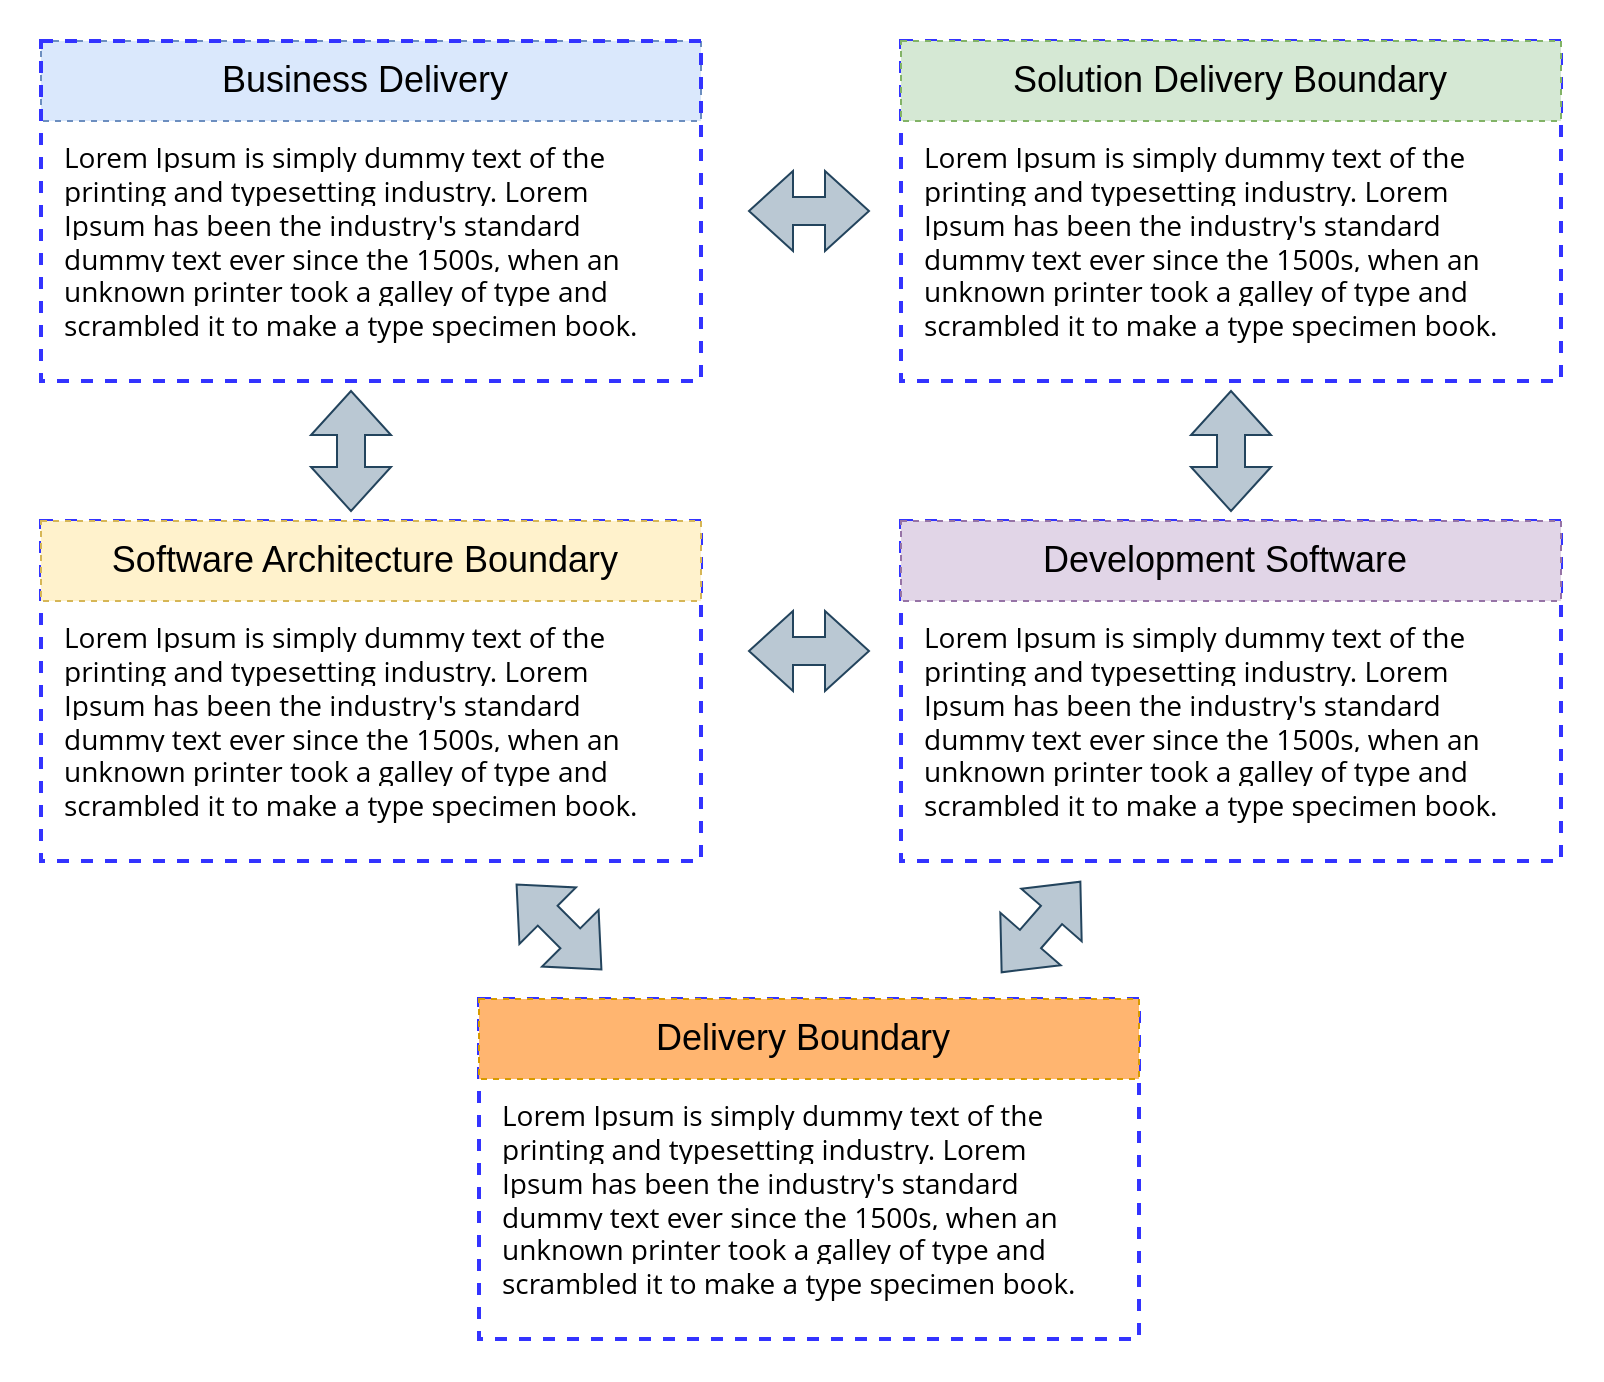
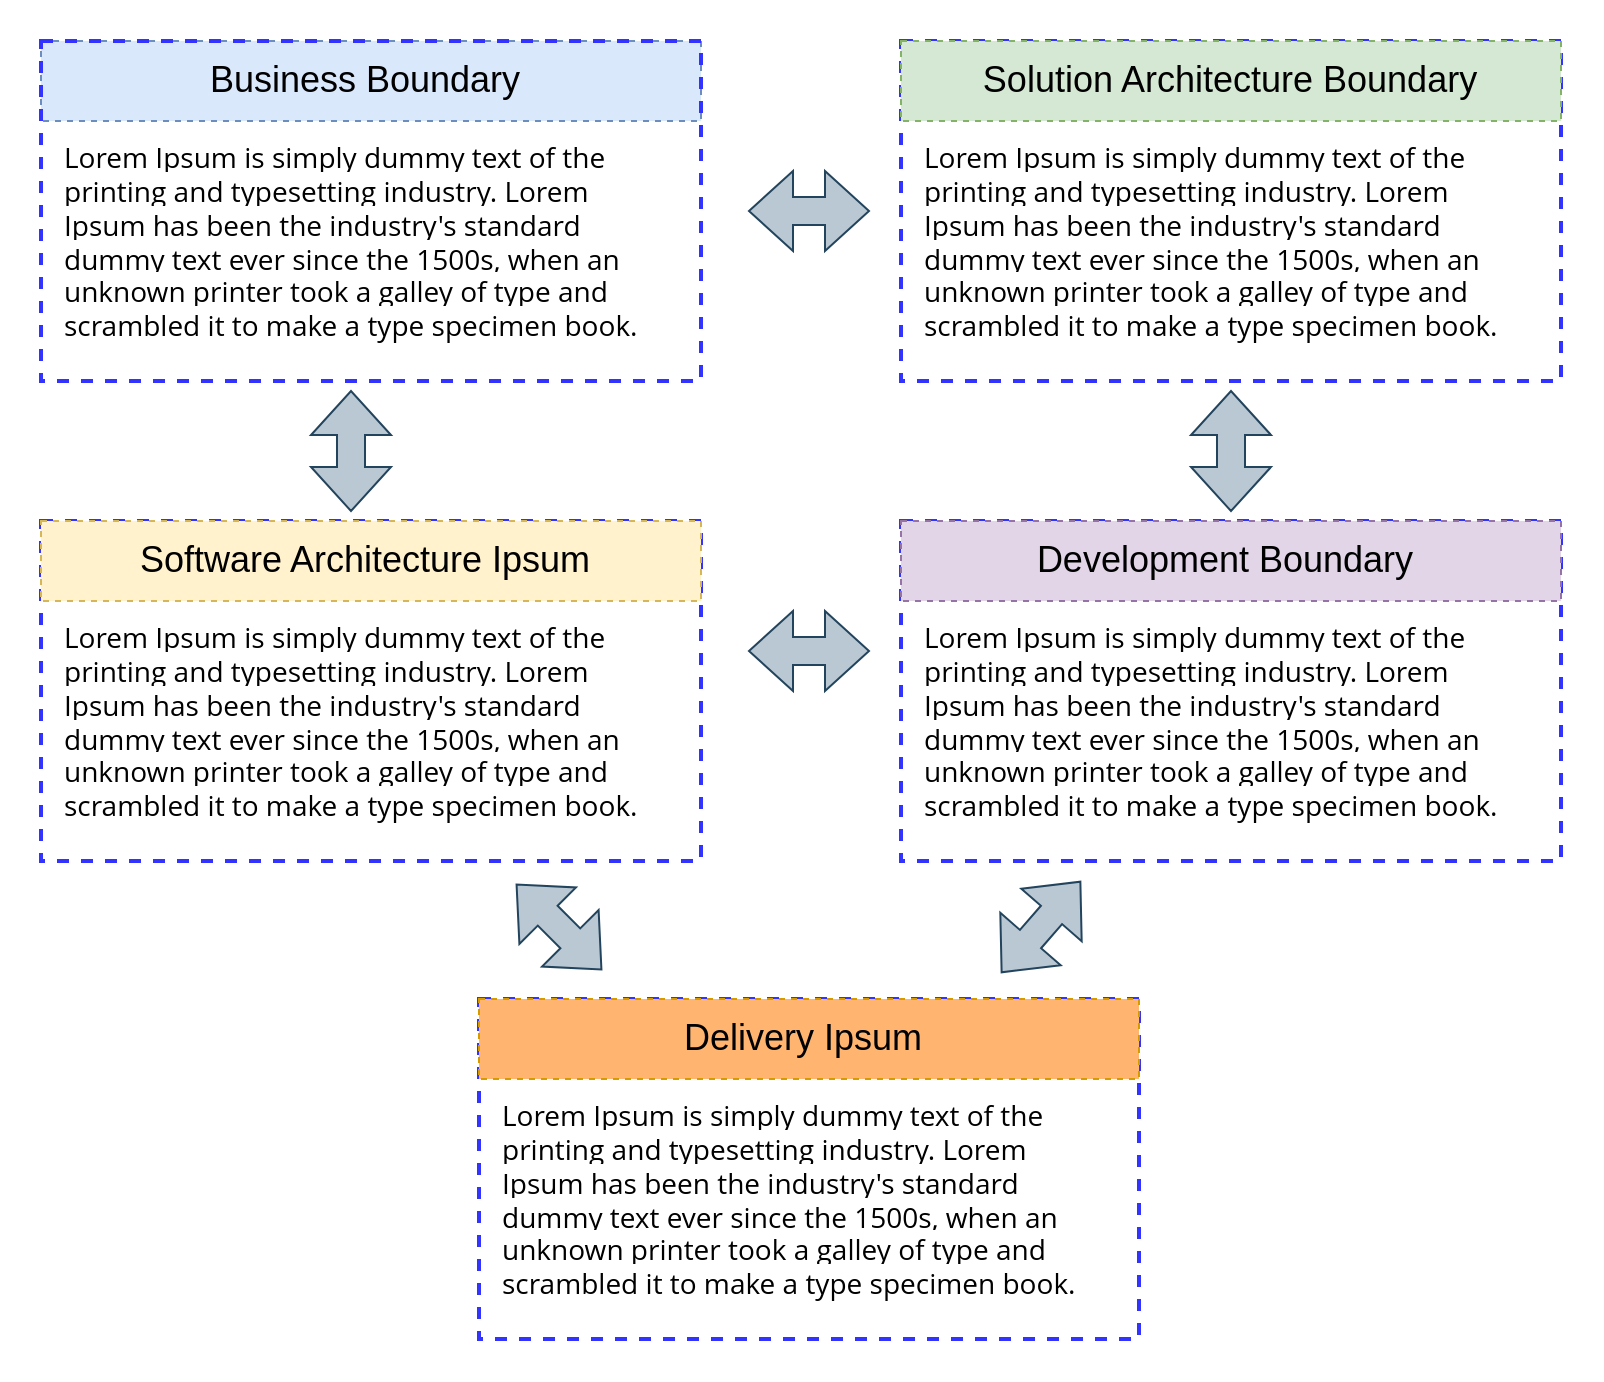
- <mxCell id="3" value="&lt;div&gt;&lt;font style=&quot;font-size: 18px&quot;&gt;Business Delivery&amp;nbsp;&lt;/font&gt;&lt;/div&gt;" style="text;html=1;strokeColor=#6c8ebf;fillColor=#dae8fc;align=center;verticalAlign=middle;whiteSpace=wrap;rounded=0;dashed=1;" parent="1" vertex="1"><mxGeometry x="20" y="20" width="330" height="40" as="geometry" /></mxCell>
+ <mxCell id="3" value="&lt;div&gt;&lt;font style=&quot;font-size: 18px&quot;&gt;Business Boundary&amp;nbsp;&lt;/font&gt;&lt;/div&gt;" style="text;html=1;strokeColor=#6c8ebf;fillColor=#dae8fc;align=center;verticalAlign=middle;whiteSpace=wrap;rounded=0;dashed=1;" parent="1" vertex="1"><mxGeometry x="20" y="20" width="330" height="40" as="geometry" /></mxCell>
- <mxCell id="7" value="&lt;span style=&quot;font-size: 18px&quot;&gt;Solution Delivery Boundary&lt;/span&gt;" style="text;html=1;strokeColor=#82b366;fillColor=#d5e8d4;align=center;verticalAlign=middle;whiteSpace=wrap;rounded=0;dashed=1;" vertex="1" parent="1"><mxGeometry x="450" y="20" width="330" height="40" as="geometry" /></mxCell>
+ <mxCell id="7" value="&lt;span style=&quot;font-size: 18px&quot;&gt;Solution Architecture Boundary&lt;/span&gt;" style="text;html=1;strokeColor=#82b366;fillColor=#d5e8d4;align=center;verticalAlign=middle;whiteSpace=wrap;rounded=0;dashed=1;" vertex="1" parent="1"><mxGeometry x="450" y="20" width="330" height="40" as="geometry" /></mxCell>
- <mxCell id="10" value="&lt;span style=&quot;font-size: 18px&quot;&gt;Software Architecture Boundary&amp;nbsp;&lt;/span&gt;" style="text;html=1;strokeColor=#d6b656;fillColor=#fff2cc;align=center;verticalAlign=middle;whiteSpace=wrap;rounded=0;dashed=1;" vertex="1" parent="1"><mxGeometry x="20" y="260" width="330" height="40" as="geometry" /></mxCell>
+ <mxCell id="10" value="&lt;span style=&quot;font-size: 18px&quot;&gt;Software Architecture Ipsum&amp;nbsp;&lt;/span&gt;" style="text;html=1;strokeColor=#d6b656;fillColor=#fff2cc;align=center;verticalAlign=middle;whiteSpace=wrap;rounded=0;dashed=1;" vertex="1" parent="1"><mxGeometry x="20" y="260" width="330" height="40" as="geometry" /></mxCell>
- <mxCell id="13" value="&lt;span style=&quot;font-size: 18px&quot;&gt;Development&amp;nbsp;Software&amp;nbsp;&lt;/span&gt;" style="text;html=1;strokeColor=#9673a6;fillColor=#e1d5e7;align=center;verticalAlign=middle;whiteSpace=wrap;rounded=0;dashed=1;" vertex="1" parent="1"><mxGeometry x="450" y="260" width="330" height="40" as="geometry" /></mxCell>
+ <mxCell id="13" value="&lt;span style=&quot;font-size: 18px&quot;&gt;Development&amp;nbsp;Boundary&amp;nbsp;&lt;/span&gt;" style="text;html=1;strokeColor=#9673a6;fillColor=#e1d5e7;align=center;verticalAlign=middle;whiteSpace=wrap;rounded=0;dashed=1;" vertex="1" parent="1"><mxGeometry x="450" y="260" width="330" height="40" as="geometry" /></mxCell>
- <mxCell id="17" value="&lt;span style=&quot;font-size: 18px&quot;&gt;Delivery Boundary&amp;nbsp;&lt;/span&gt;" style="text;html=1;strokeColor=#d79b00;align=center;verticalAlign=middle;whiteSpace=wrap;rounded=0;dashed=1;fillColor=#FFB570;" vertex="1" parent="1"><mxGeometry x="239" y="499" width="330" height="40" as="geometry" /></mxCell>
+ <mxCell id="17" value="&lt;span style=&quot;font-size: 18px&quot;&gt;Delivery Ipsum&amp;nbsp;&lt;/span&gt;" style="text;html=1;strokeColor=#d79b00;align=center;verticalAlign=middle;whiteSpace=wrap;rounded=0;dashed=1;fillColor=#FFB570;" vertex="1" parent="1"><mxGeometry x="239" y="499" width="330" height="40" as="geometry" /></mxCell>
